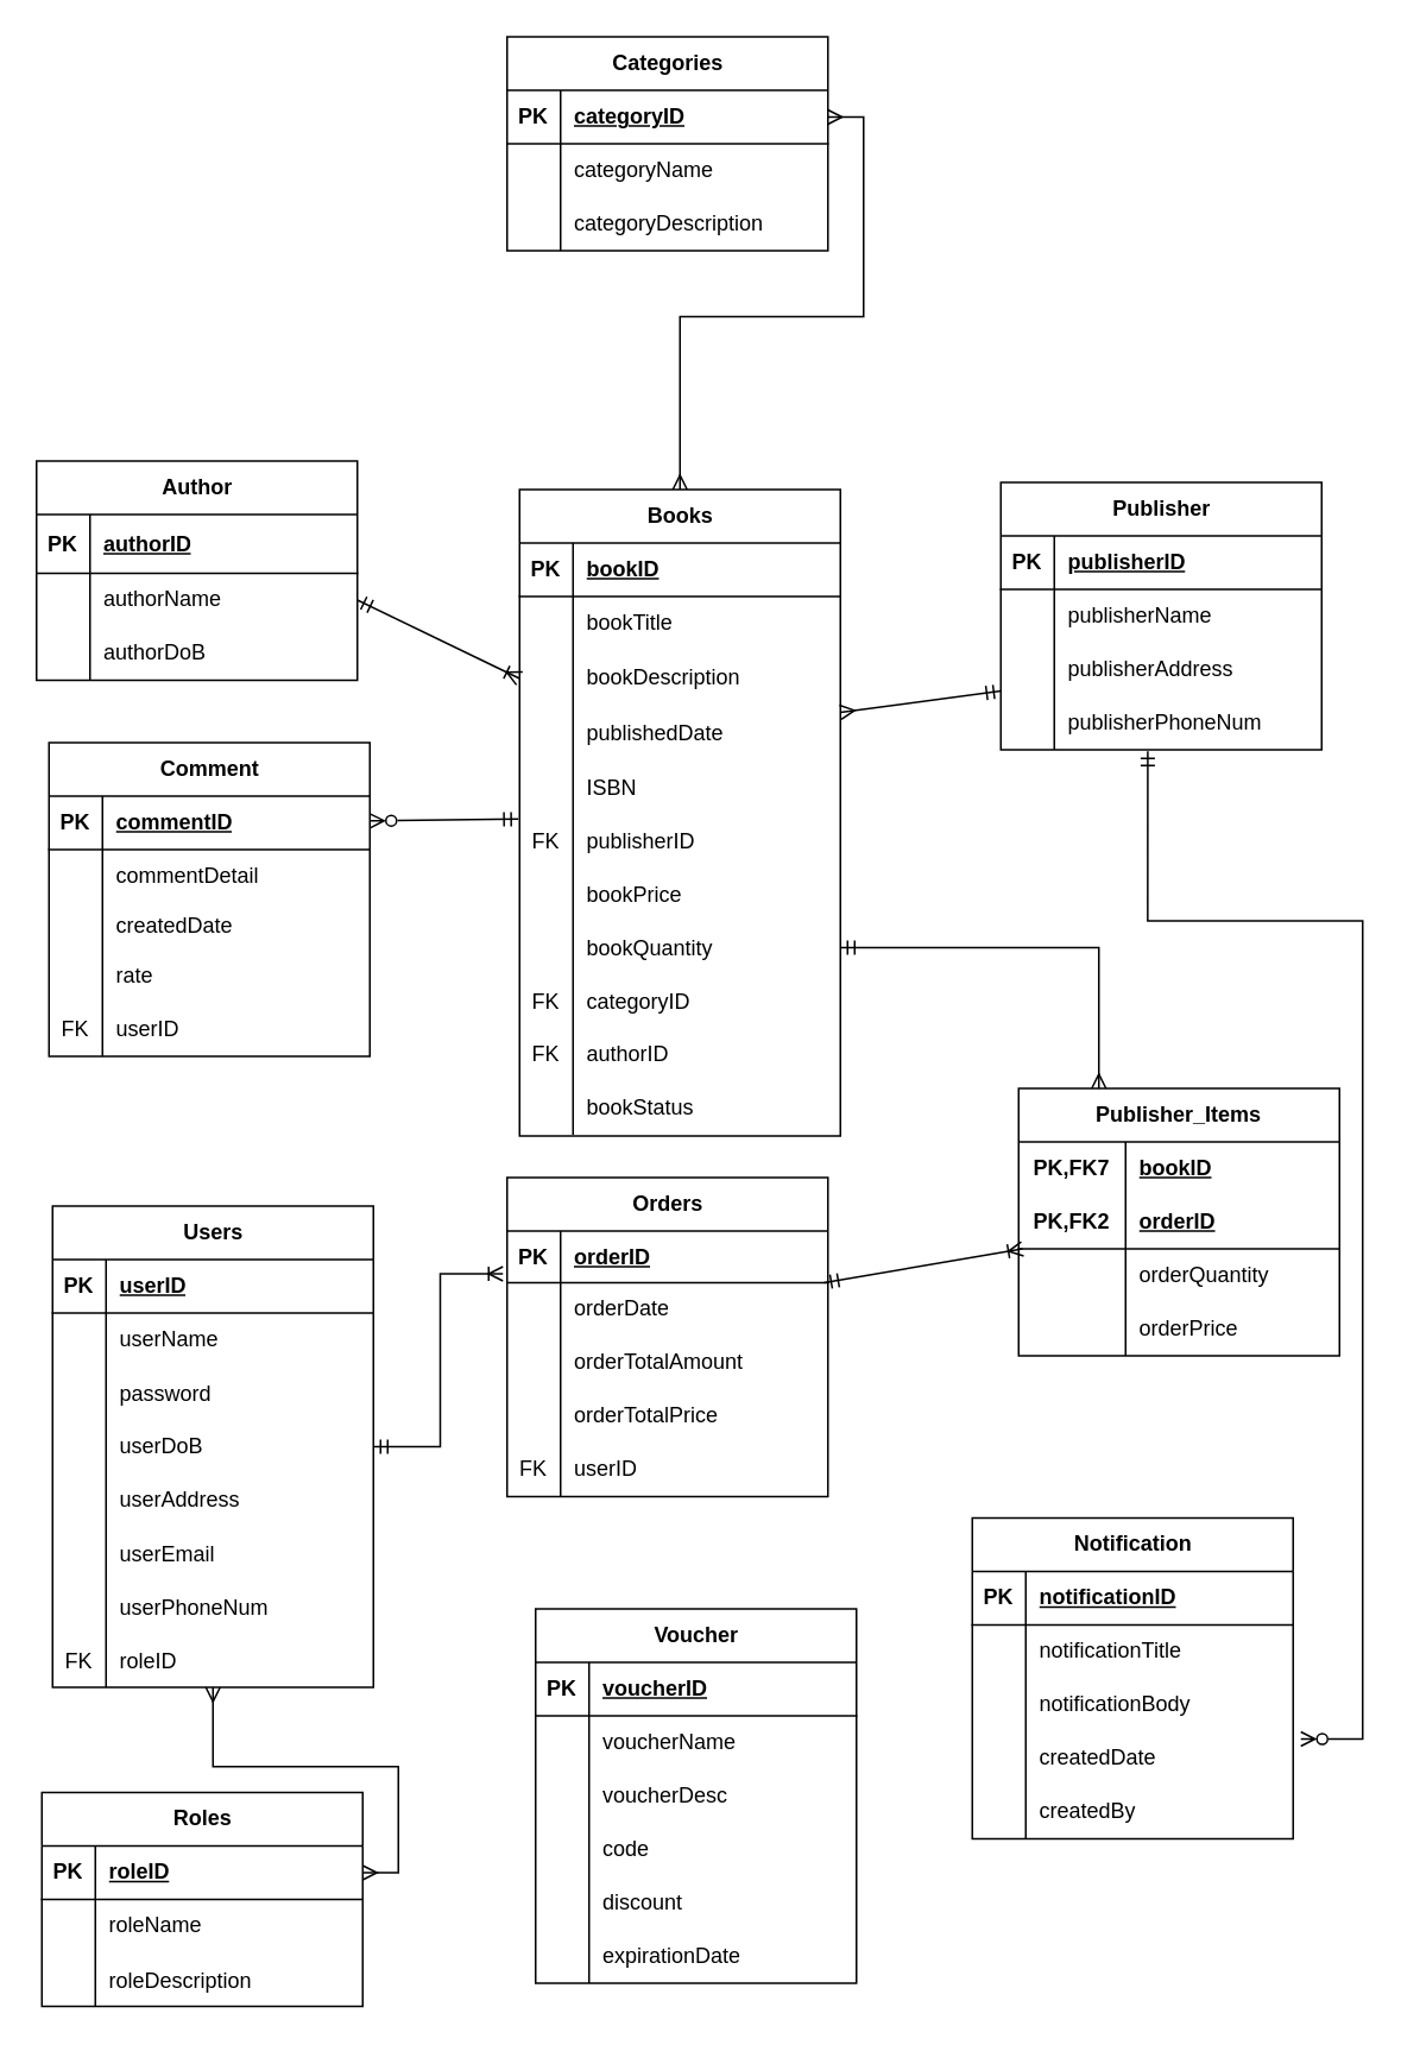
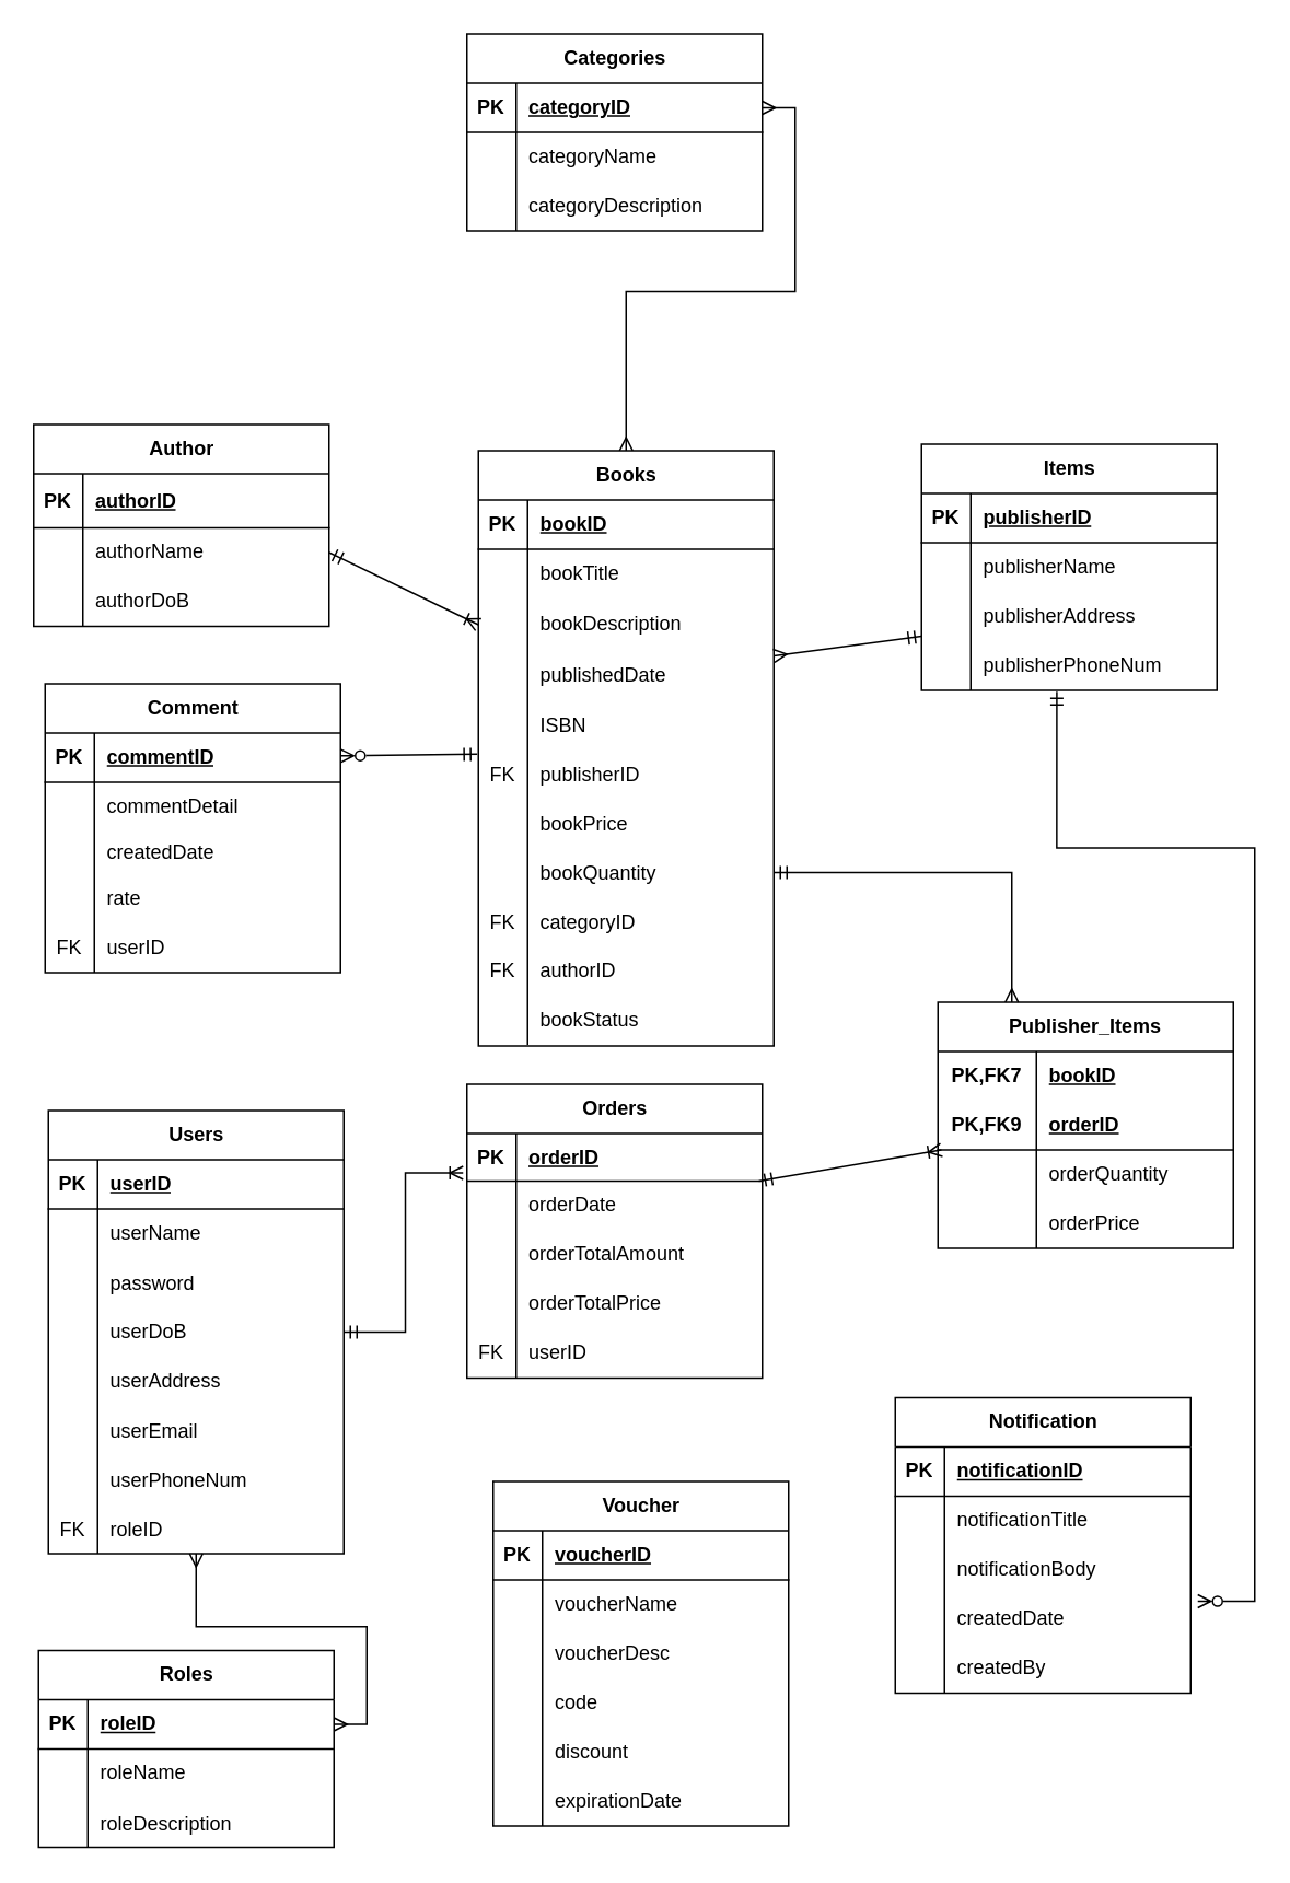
- <mxCell id="12" value="Publisher" style="shape=table;startSize=30;container=1;collapsible=1;childLayout=tableLayout;fixedRows=1;rowLines=0;fontStyle=1;align=center;resizeLast=1;html=1;" vertex="1" parent="1"><mxGeometry x="561" y="270" width="180" height="150" as="geometry" /></mxCell>
+ <mxCell id="12" value="Items" style="shape=table;startSize=30;container=1;collapsible=1;childLayout=tableLayout;fixedRows=1;rowLines=0;fontStyle=1;align=center;resizeLast=1;html=1;" vertex="1" parent="1"><mxGeometry x="561" y="270" width="180" height="150" as="geometry" /></mxCell>
- <mxCell id="108" value="PK,FK2" style="shape=partialRectangle;connectable=0;fillColor=none;top=0;left=0;bottom=0;right=0;fontStyle=1;overflow=hidden;html=1;whiteSpace=wrap;" vertex="1" parent="107"><mxGeometry width="60" height="30" as="geometry"><mxRectangle width="60" height="30" as="alternateBounds" /></mxGeometry></mxCell>
+ <mxCell id="108" value="PK,FK9" style="shape=partialRectangle;connectable=0;fillColor=none;top=0;left=0;bottom=0;right=0;fontStyle=1;overflow=hidden;html=1;whiteSpace=wrap;" vertex="1" parent="107"><mxGeometry width="60" height="30" as="geometry"><mxRectangle width="60" height="30" as="alternateBounds" /></mxGeometry></mxCell>
